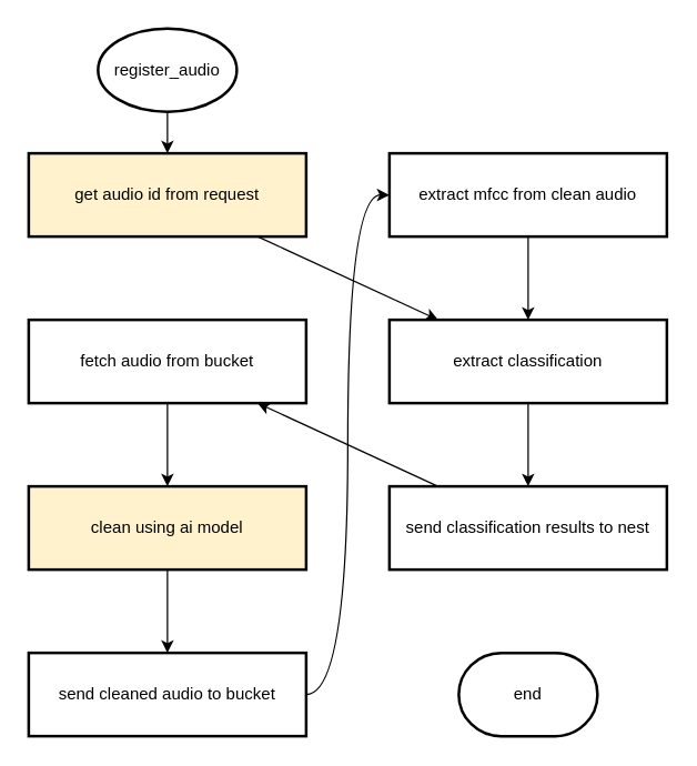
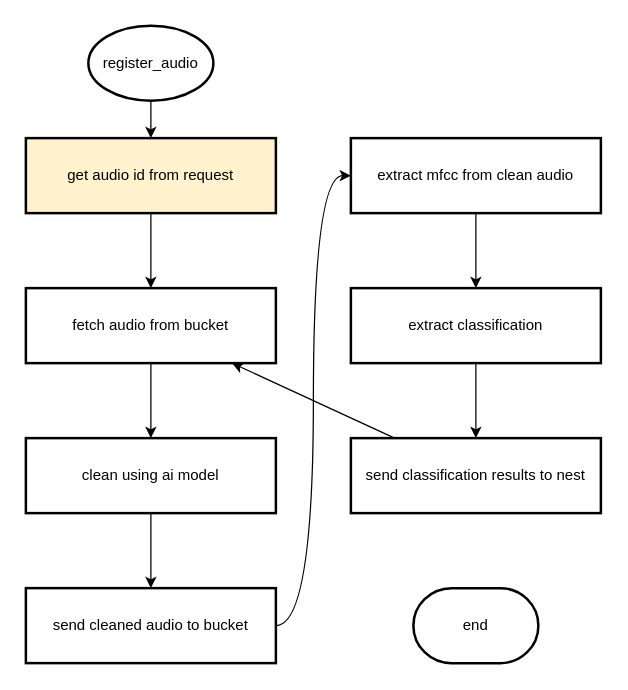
- <mxCell id="4" value="" style="edgeStyle=none;html=1;" edge="1" parent="1" source="5" target="15"><mxGeometry relative="1" as="geometry" /></mxCell>
+ <mxCell id="4" value="" style="edgeStyle=none;html=1;" edge="1" parent="1" source="5" target="7"><mxGeometry relative="1" as="geometry" /></mxCell>
- <mxCell id="9" value="clean using ai model" style="whiteSpace=wrap;html=1;strokeWidth=2;fillColor=#fff2cc;" vertex="1" parent="1"><mxGeometry x="20" y="350" width="200" height="60" as="geometry" /></mxCell>
+ <mxCell id="9" value="clean using ai model" style="whiteSpace=wrap;html=1;strokeWidth=2;" vertex="1" parent="1"><mxGeometry x="20" y="350" width="200" height="60" as="geometry" /></mxCell>
